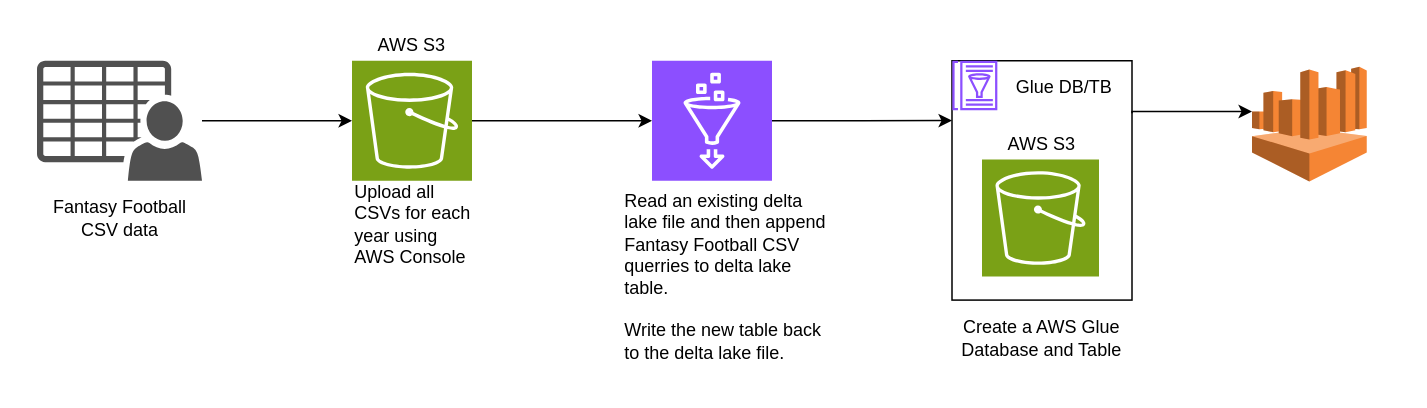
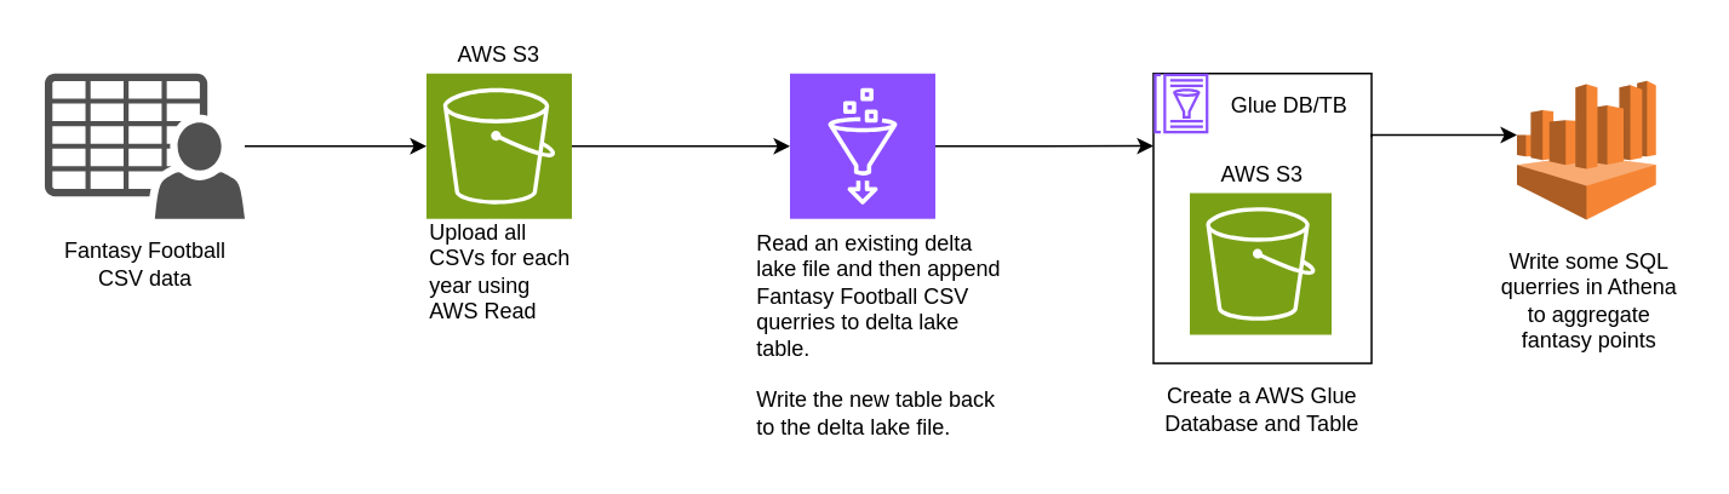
- <mxCell id="6" value="Upload all CSVs for each year using AWS Console" style="text;html=1;strokeColor=none;fillColor=none;align=left;verticalAlign=middle;whiteSpace=wrap;rounded=0;" vertex="1" parent="1"><mxGeometry x="234" y="120.5" width="80" height="56" as="geometry" /></mxCell>
+ <mxCell id="6" value="Upload all CSVs for each year using AWS Read" style="text;html=1;strokeColor=none;fillColor=none;align=left;verticalAlign=middle;whiteSpace=wrap;rounded=0;" vertex="1" parent="1"><mxGeometry x="234" y="120.5" width="80" height="56" as="geometry" /></mxCell>
+ <mxCell id="20" value="Write some SQL querries in Athena to aggregate fantasy points" style="text;html=1;strokeColor=none;fillColor=none;align=center;verticalAlign=middle;whiteSpace=wrap;rounded=0;" vertex="1" parent="1"><mxGeometry x="819" y="130" width="110" height="70" as="geometry" /></mxCell>
